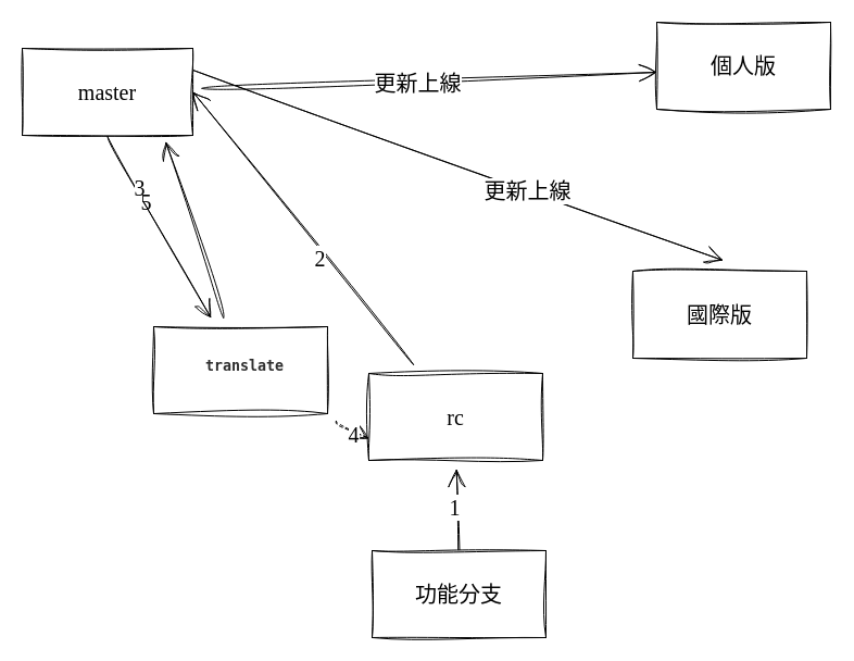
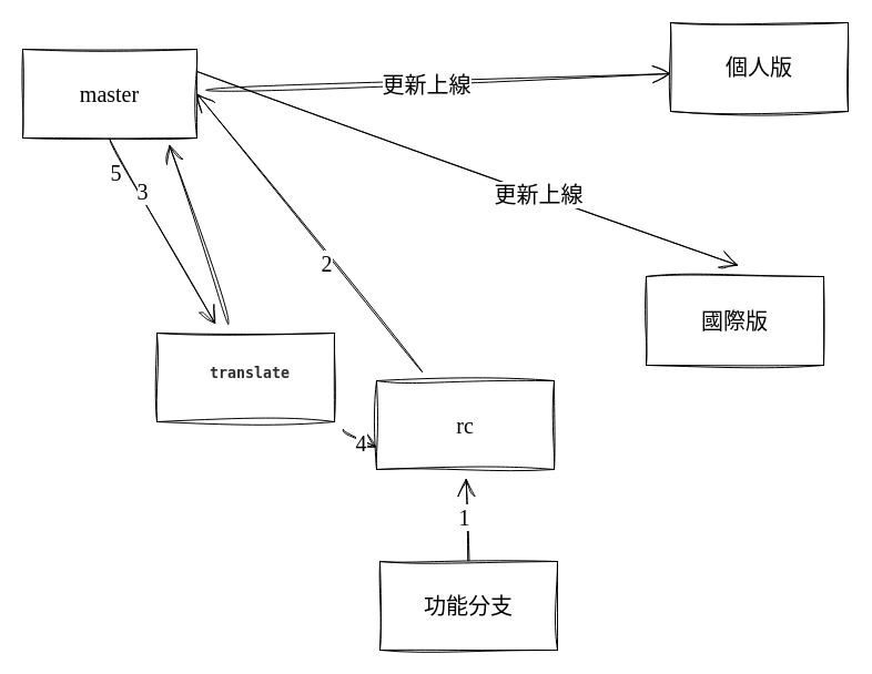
- <mxCell id="22" value="5" style="text;html=1;align=center;verticalAlign=middle;resizable=0;points=[];autosize=1;strokeColor=none;fillColor=none;fontSize=20;fontFamily=Architects Daughter;" vertex="1" parent="1"><mxGeometry x="118" y="167" width="32" height="36" as="geometry" /></mxCell>
+ <mxCell id="22" value="5" style="text;html=1;align=center;verticalAlign=middle;resizable=0;points=[];autosize=1;strokeColor=none;fillColor=none;fontSize=20;fontFamily=Architects Daughter;" vertex="1" parent="1"><mxGeometry x="88" y="137" width="32" height="36" as="geometry" /></mxCell>
- <mxCell id="9" style="edgeStyle=none;curved=1;rounded=0;sketch=1;hachureGap=4;jiggle=2;curveFitting=1;orthogonalLoop=1;jettySize=auto;html=1;entryX=0;entryY=0.75;entryDx=0;entryDy=0;fontFamily=Architects Daughter;fontSource=https%3A%2F%2Ffonts.googleapis.com%2Fcss%3Ffamily%3DArchitects%2BDaughter;fontSize=16;endArrow=open;startSize=14;endSize=14;sourcePerimeterSpacing=8;targetPerimeterSpacing=8;dashed=1;" edge="1" parent="1" source="12" target="15"><mxGeometry relative="1" as="geometry" /></mxCell>
+ <mxCell id="9" style="edgeStyle=none;curved=1;rounded=0;sketch=1;hachureGap=4;jiggle=2;curveFitting=1;orthogonalLoop=1;jettySize=auto;html=1;entryX=0;entryY=0.75;entryDx=0;entryDy=0;fontFamily=Architects Daughter;fontSource=https%3A%2F%2Ffonts.googleapis.com%2Fcss%3Ffamily%3DArchitects%2BDaughter;fontSize=16;endArrow=open;startSize=14;endSize=14;sourcePerimeterSpacing=8;targetPerimeterSpacing=8;" edge="1" parent="1" source="12" target="15"><mxGeometry relative="1" as="geometry" /></mxCell>
